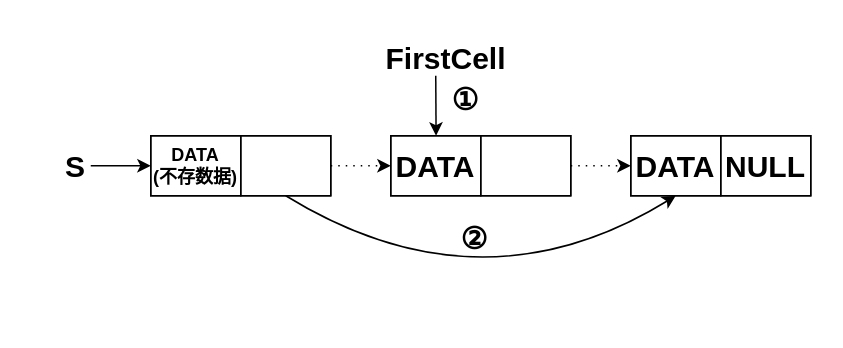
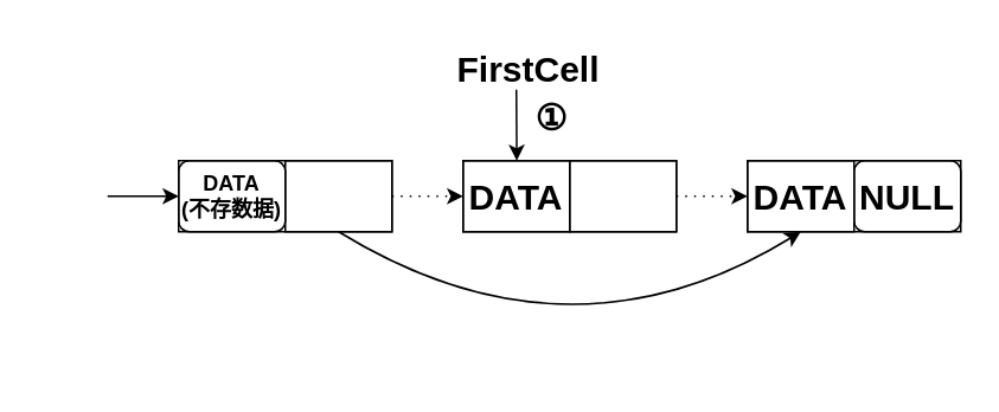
- <mxCell id="7" value="&lt;font style=&quot;font-size: 20px;&quot;&gt;&lt;b&gt;S&lt;/b&gt;&lt;/font&gt;" style="text;html=1;align=center;verticalAlign=middle;whiteSpace=wrap;rounded=0;fontFamily=Helvetica;fontSize=12;fontColor=default;" parent="2" vertex="1"><mxGeometry y="5" width="60" height="30" as="geometry" /></mxCell>
- <mxCell id="4" value="&lt;b&gt;&lt;font style=&quot;font-size: 12px;&quot;&gt;DATA&lt;/font&gt;&lt;/b&gt;&lt;div&gt;&lt;b&gt;&lt;font style=&quot;font-size: 12px;&quot;&gt;(不存数据)&lt;/font&gt;&lt;/b&gt;&lt;/div&gt;" style="rounded=0;whiteSpace=wrap;html=1;strokeColor=default;align=center;verticalAlign=middle;fontFamily=Helvetica;fontSize=12;fontColor=default;fillColor=none;" parent="2" vertex="1"><mxGeometry x="80" width="60" height="40" as="geometry" /></mxCell>
+ <mxCell id="4" value="&lt;b&gt;&lt;font style=&quot;font-size: 12px;&quot;&gt;DATA&lt;/font&gt;&lt;/b&gt;&lt;div&gt;&lt;b&gt;&lt;font style=&quot;font-size: 12px;&quot;&gt;(不存数据)&lt;/font&gt;&lt;/b&gt;&lt;/div&gt;" style="whiteSpace=wrap;html=1;strokeColor=default;align=center;verticalAlign=middle;fontFamily=Helvetica;fontSize=12;fontColor=default;fillColor=none;rounded=1;" parent="2" vertex="1"><mxGeometry x="80" width="60" height="40" as="geometry" /></mxCell>
- <mxCell id="11" value="&lt;font style=&quot;font-size: 20px;&quot;&gt;&lt;b&gt;NULL&lt;/b&gt;&lt;/font&gt;" style="rounded=0;whiteSpace=wrap;html=1;strokeColor=default;align=center;verticalAlign=middle;fontFamily=Helvetica;fontSize=12;fontColor=default;fillColor=none;" parent="8" vertex="1"><mxGeometry x="140" width="60" height="40" as="geometry" /></mxCell>
+ <mxCell id="11" value="&lt;font style=&quot;font-size: 20px;&quot;&gt;&lt;b&gt;NULL&lt;/b&gt;&lt;/font&gt;" style="whiteSpace=wrap;html=1;strokeColor=default;align=center;verticalAlign=middle;fontFamily=Helvetica;fontSize=12;fontColor=default;fillColor=none;rounded=1;" parent="8" vertex="1"><mxGeometry x="140" width="60" height="40" as="geometry" /></mxCell>
- <mxCell id="15" value="&lt;b style=&quot;forced-color-adjust: none; color: rgb(0, 0, 0); font-family: Helvetica; font-size: 20px; font-style: normal; font-variant-ligatures: normal; font-variant-caps: normal; letter-spacing: normal; orphans: 2; text-align: center; text-indent: 0px; text-transform: none; widows: 2; word-spacing: 0px; -webkit-text-stroke-width: 0px; white-space: normal; text-decoration-thickness: initial; text-decoration-style: initial; text-decoration-color: initial;&quot;&gt;②&lt;/b&gt;" style="text;whiteSpace=wrap;html=1;fillColor=none;labelBackgroundColor=none;" parent="1" vertex="1"><mxGeometry x="305" y="140" width="30" height="40" as="geometry" /></mxCell>
